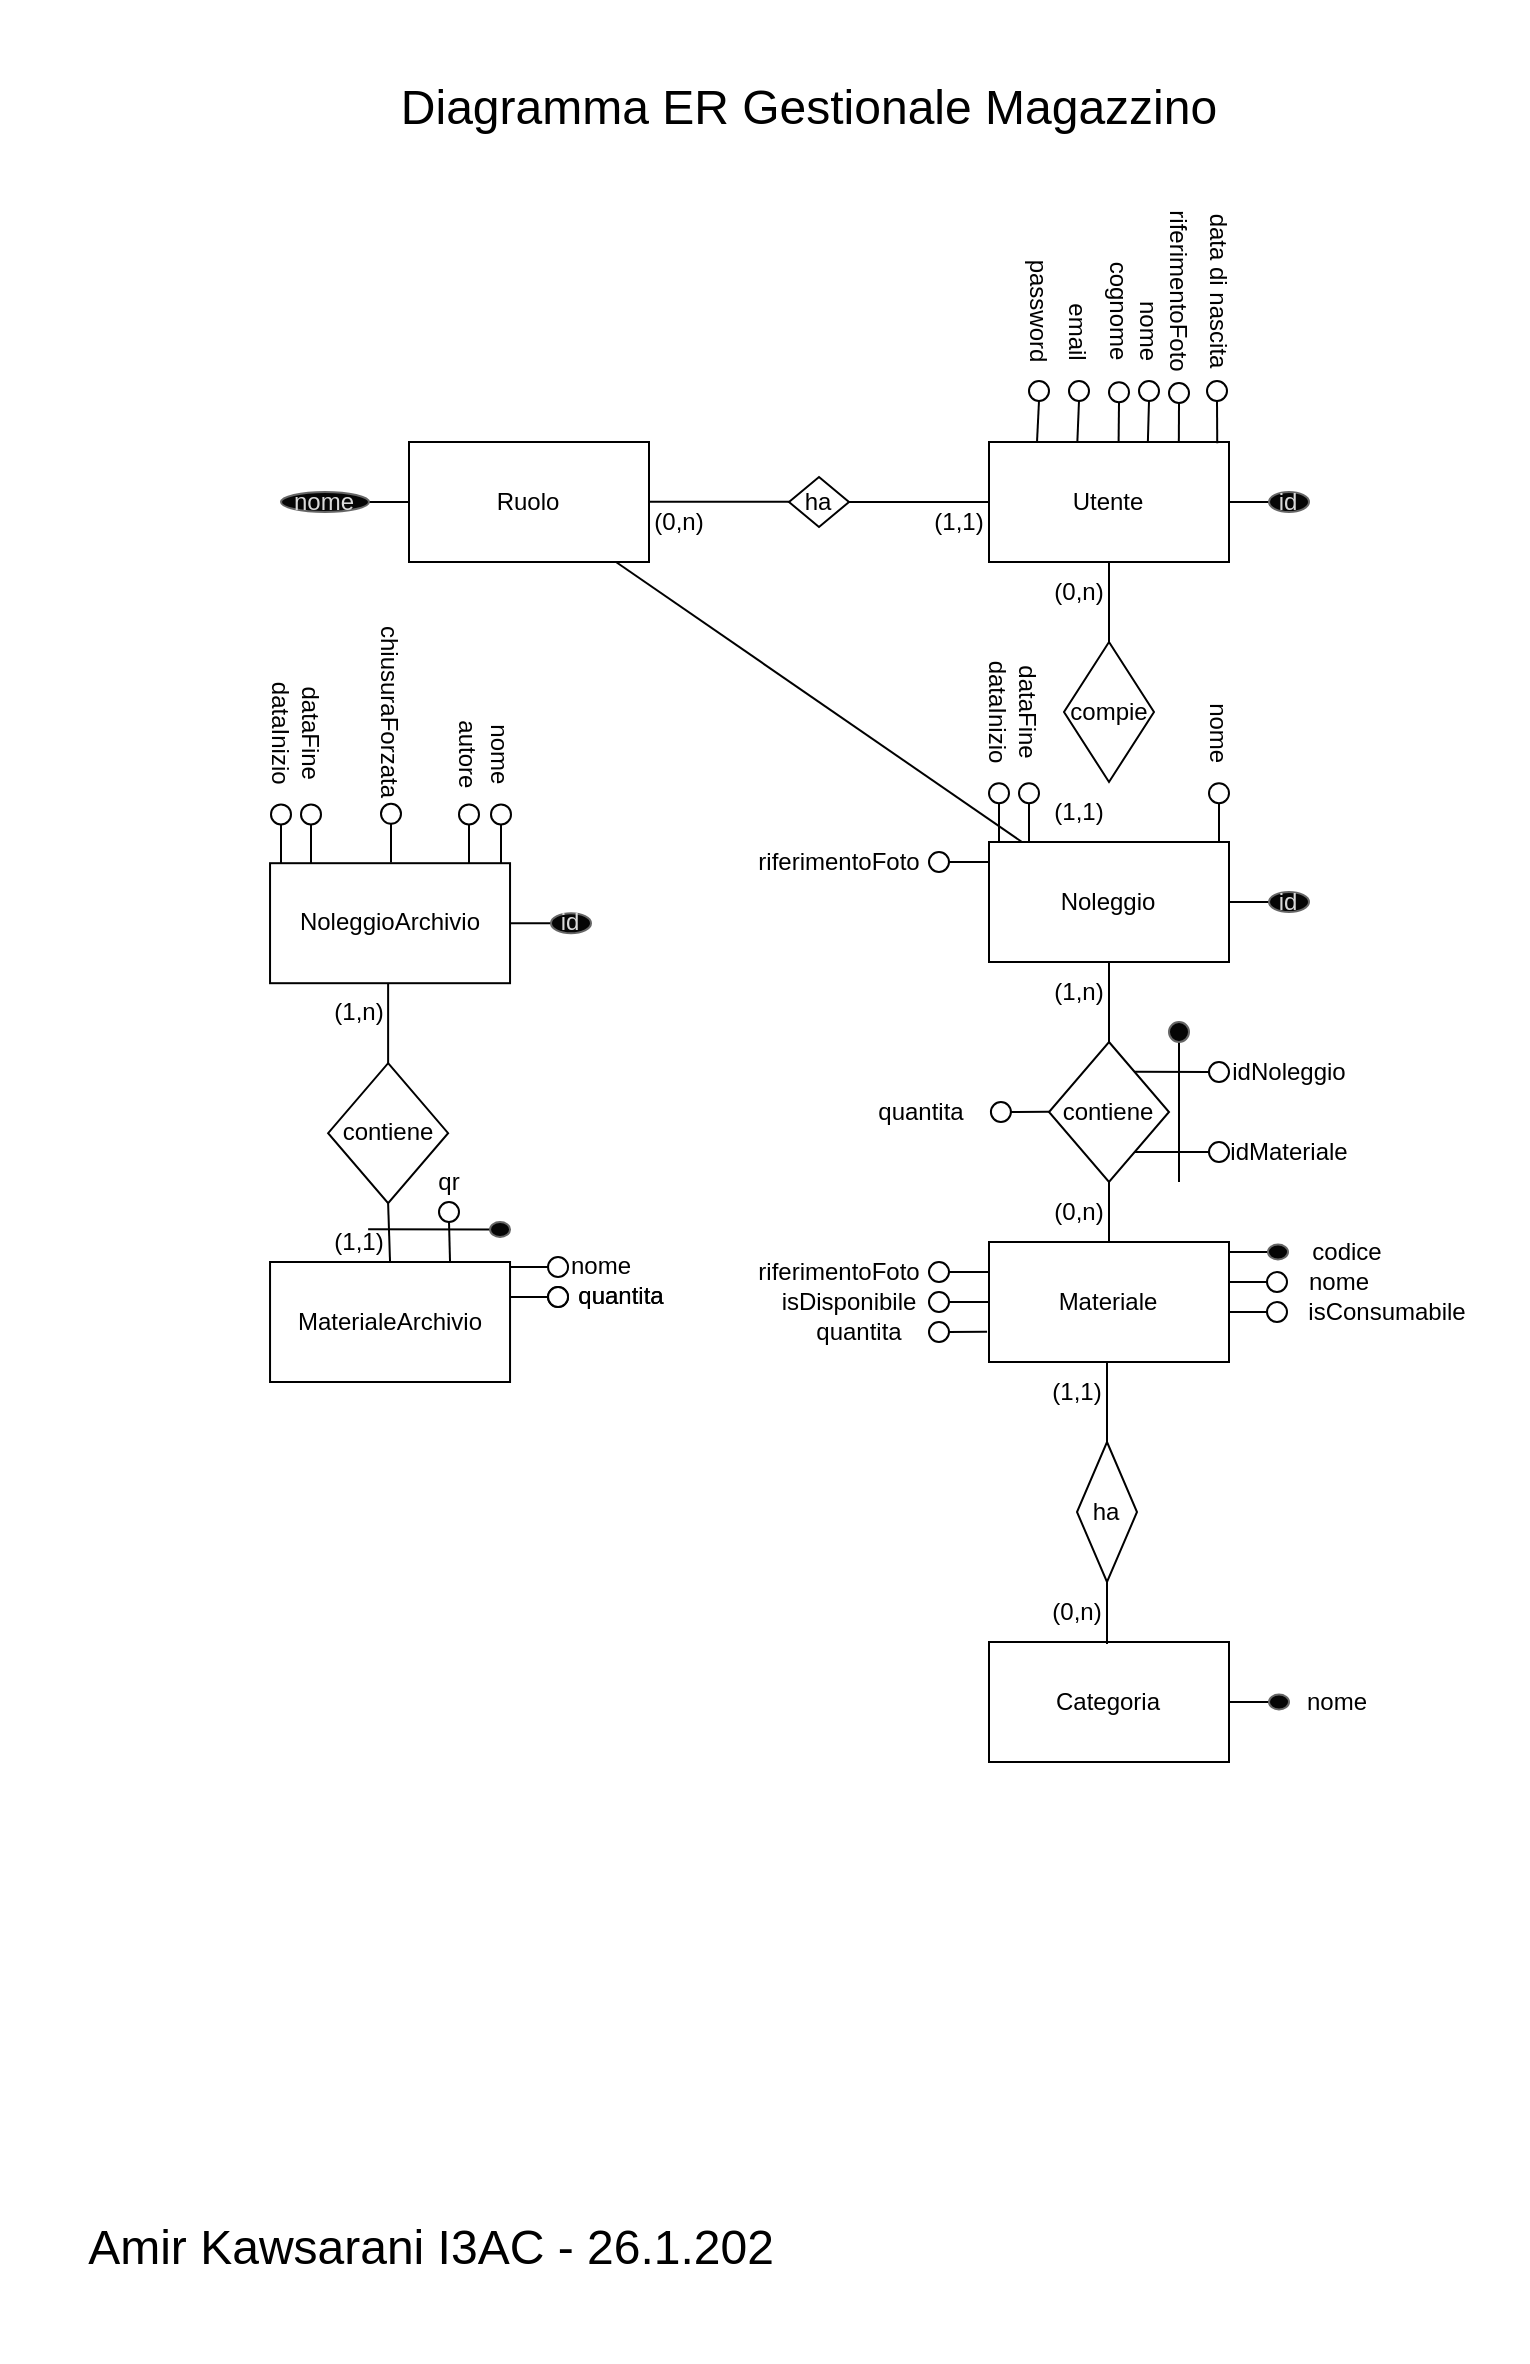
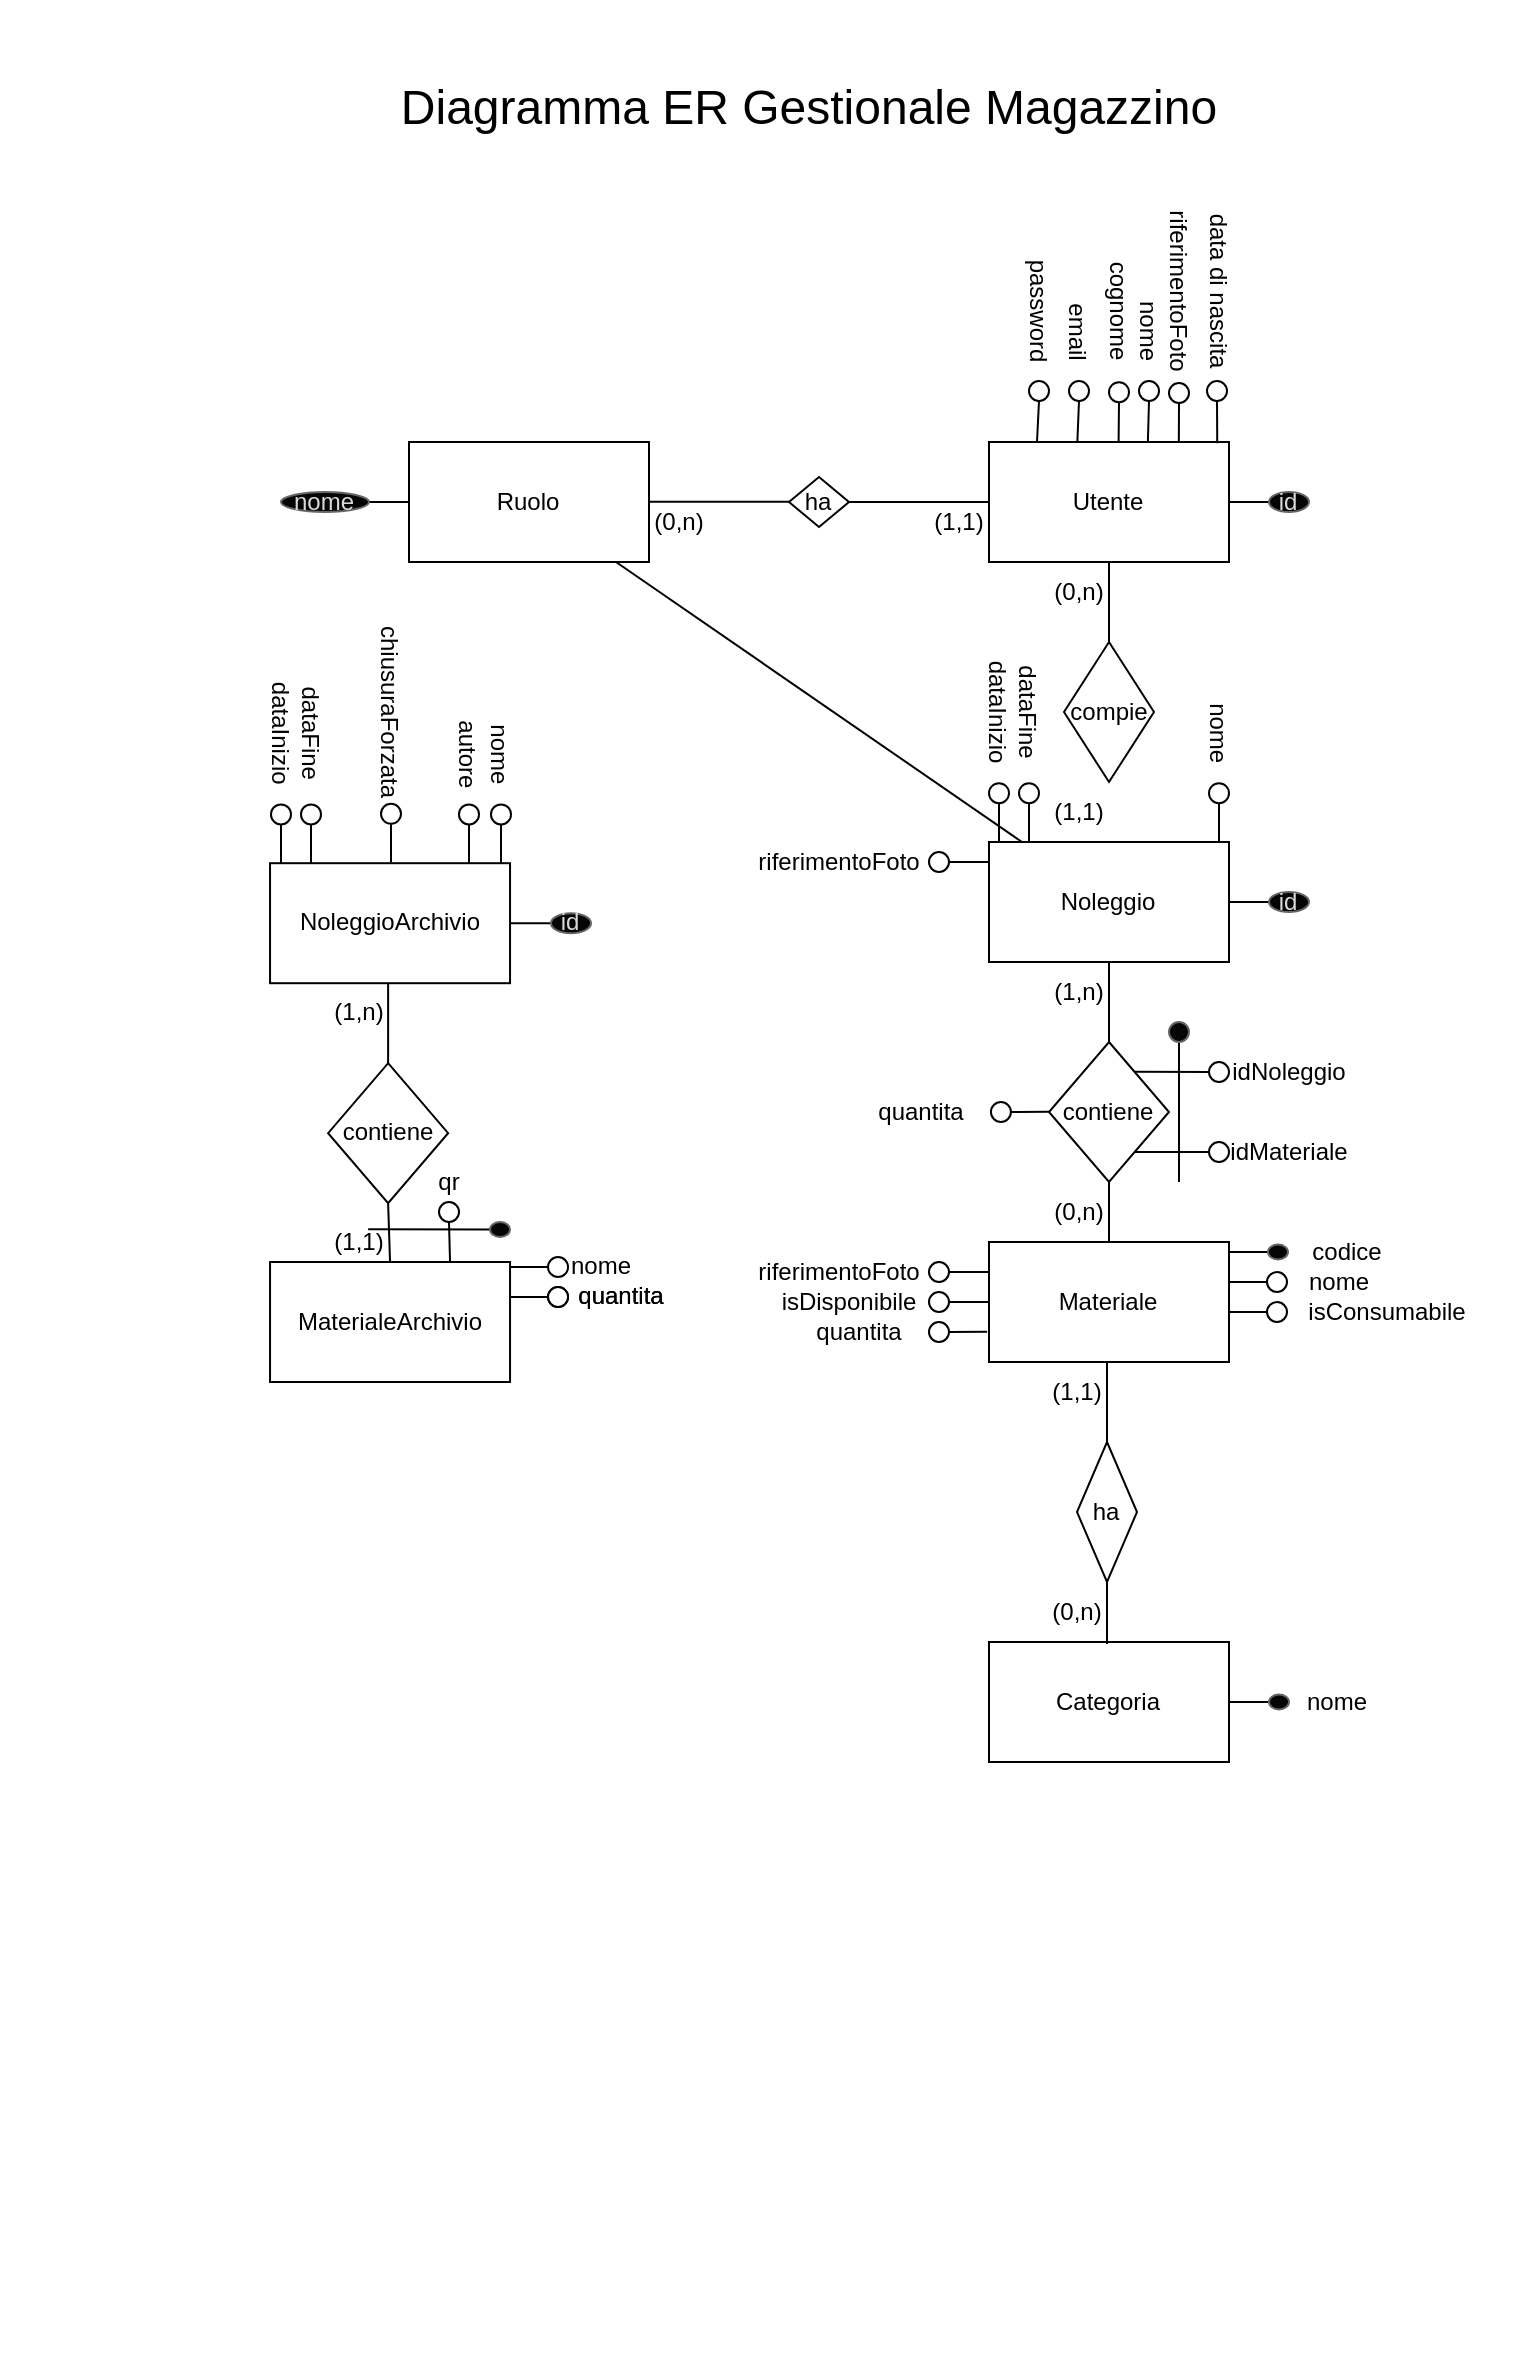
- <mxCell id="131" value="&lt;p style=&quot;line-height: 200%;&quot;&gt;&lt;font style=&quot;font-size: 24px;&quot;&gt;Amir Kawsarani I3AC - 26.1.202&lt;/font&gt;&lt;/p&gt;" style="text;html=1;align=center;verticalAlign=middle;resizable=0;points=[];autosize=1;strokeColor=none;fillColor=none;" parent="1" vertex="1"><mxGeometry x="20" y="1090" width="390" height="70" as="geometry" /></mxCell>
